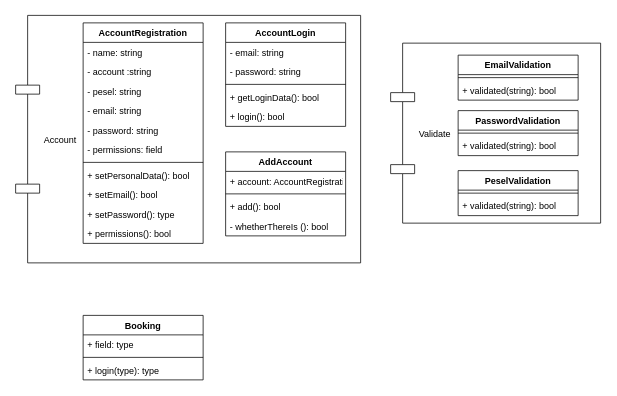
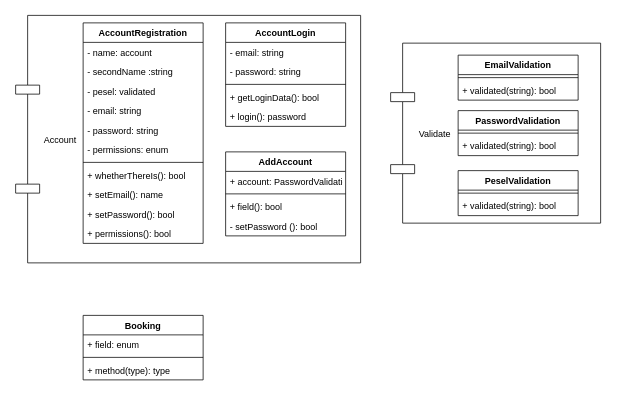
- <mxCell id="5" value="- name: string" style="text;strokeColor=none;fillColor=none;align=left;verticalAlign=top;spacingLeft=4;spacingRight=4;overflow=hidden;rotatable=0;points=[[0,0.5],[1,0.5]];portConstraint=eastwest;" vertex="1" parent="4"><mxGeometry y="26" width="160" height="26" as="geometry" /></mxCell>
+ <mxCell id="5" value="- name: account" style="text;strokeColor=none;fillColor=none;align=left;verticalAlign=top;spacingLeft=4;spacingRight=4;overflow=hidden;rotatable=0;points=[[0,0.5],[1,0.5]];portConstraint=eastwest;" vertex="1" parent="4"><mxGeometry y="26" width="160" height="26" as="geometry" /></mxCell>
- <mxCell id="6" value="- account :string" style="text;strokeColor=none;fillColor=none;align=left;verticalAlign=top;spacingLeft=4;spacingRight=4;overflow=hidden;rotatable=0;points=[[0,0.5],[1,0.5]];portConstraint=eastwest;" vertex="1" parent="4"><mxGeometry y="52" width="160" height="26" as="geometry" /></mxCell>
+ <mxCell id="6" value="- secondName :string" style="text;strokeColor=none;fillColor=none;align=left;verticalAlign=top;spacingLeft=4;spacingRight=4;overflow=hidden;rotatable=0;points=[[0,0.5],[1,0.5]];portConstraint=eastwest;" vertex="1" parent="4"><mxGeometry y="52" width="160" height="26" as="geometry" /></mxCell>
- <mxCell id="7" value="- pesel: string" style="text;strokeColor=none;fillColor=none;align=left;verticalAlign=top;spacingLeft=4;spacingRight=4;overflow=hidden;rotatable=0;points=[[0,0.5],[1,0.5]];portConstraint=eastwest;" vertex="1" parent="4"><mxGeometry y="78" width="160" height="26" as="geometry" /></mxCell>
+ <mxCell id="7" value="- pesel: validated" style="text;strokeColor=none;fillColor=none;align=left;verticalAlign=top;spacingLeft=4;spacingRight=4;overflow=hidden;rotatable=0;points=[[0,0.5],[1,0.5]];portConstraint=eastwest;" vertex="1" parent="4"><mxGeometry y="78" width="160" height="26" as="geometry" /></mxCell>
- <mxCell id="21" value="+ login(): bool" style="text;strokeColor=none;fillColor=none;align=left;verticalAlign=top;spacingLeft=4;spacingRight=4;overflow=hidden;rotatable=0;points=[[0,0.5],[1,0.5]];portConstraint=eastwest;" vertex="1" parent="16"><mxGeometry y="112" width="160" height="26" as="geometry" /></mxCell>
+ <mxCell id="21" value="+ login(): password" style="text;strokeColor=none;fillColor=none;align=left;verticalAlign=top;spacingLeft=4;spacingRight=4;overflow=hidden;rotatable=0;points=[[0,0.5],[1,0.5]];portConstraint=eastwest;" vertex="1" parent="16"><mxGeometry y="112" width="160" height="26" as="geometry" /></mxCell>
- <mxCell id="10" value="- permissions: field" style="text;strokeColor=none;fillColor=none;align=left;verticalAlign=top;spacingLeft=4;spacingRight=4;overflow=hidden;rotatable=0;points=[[0,0.5],[1,0.5]];portConstraint=eastwest;" vertex="1" parent="4"><mxGeometry y="156" width="160" height="26" as="geometry" /></mxCell>
+ <mxCell id="10" value="- permissions: enum" style="text;strokeColor=none;fillColor=none;align=left;verticalAlign=top;spacingLeft=4;spacingRight=4;overflow=hidden;rotatable=0;points=[[0,0.5],[1,0.5]];portConstraint=eastwest;" vertex="1" parent="4"><mxGeometry y="156" width="160" height="26" as="geometry" /></mxCell>
- <mxCell id="12" value="+ setPersonalData(): bool" style="text;strokeColor=none;fillColor=none;align=left;verticalAlign=top;spacingLeft=4;spacingRight=4;overflow=hidden;rotatable=0;points=[[0,0.5],[1,0.5]];portConstraint=eastwest;" vertex="1" parent="4"><mxGeometry y="190" width="160" height="26" as="geometry" /></mxCell>
+ <mxCell id="12" value="+ whetherThereIs(): bool" style="text;strokeColor=none;fillColor=none;align=left;verticalAlign=top;spacingLeft=4;spacingRight=4;overflow=hidden;rotatable=0;points=[[0,0.5],[1,0.5]];portConstraint=eastwest;" vertex="1" parent="4"><mxGeometry y="190" width="160" height="26" as="geometry" /></mxCell>
- <mxCell id="29" value="+ account: AccountRegistration" style="text;strokeColor=none;fillColor=none;align=left;verticalAlign=top;spacingLeft=4;spacingRight=4;overflow=hidden;rotatable=0;points=[[0,0.5],[1,0.5]];portConstraint=eastwest;" vertex="1" parent="28"><mxGeometry y="26" width="160" height="26" as="geometry" /></mxCell>
+ <mxCell id="29" value="+ account: PasswordValidation" style="text;strokeColor=none;fillColor=none;align=left;verticalAlign=top;spacingLeft=4;spacingRight=4;overflow=hidden;rotatable=0;points=[[0,0.5],[1,0.5]];portConstraint=eastwest;" vertex="1" parent="28"><mxGeometry y="26" width="160" height="26" as="geometry" /></mxCell>
- <mxCell id="13" value="+ setEmail(): bool" style="text;strokeColor=none;fillColor=none;align=left;verticalAlign=top;spacingLeft=4;spacingRight=4;overflow=hidden;rotatable=0;points=[[0,0.5],[1,0.5]];portConstraint=eastwest;" vertex="1" parent="4"><mxGeometry y="216" width="160" height="26" as="geometry" /></mxCell>
+ <mxCell id="13" value="+ setEmail(): name" style="text;strokeColor=none;fillColor=none;align=left;verticalAlign=top;spacingLeft=4;spacingRight=4;overflow=hidden;rotatable=0;points=[[0,0.5],[1,0.5]];portConstraint=eastwest;" vertex="1" parent="4"><mxGeometry y="216" width="160" height="26" as="geometry" /></mxCell>
- <mxCell id="31" value="+ add(): bool" style="text;strokeColor=none;fillColor=none;align=left;verticalAlign=top;spacingLeft=4;spacingRight=4;overflow=hidden;rotatable=0;points=[[0,0.5],[1,0.5]];portConstraint=eastwest;" vertex="1" parent="28"><mxGeometry y="60" width="160" height="26" as="geometry" /></mxCell>
+ <mxCell id="31" value="+ field(): bool" style="text;strokeColor=none;fillColor=none;align=left;verticalAlign=top;spacingLeft=4;spacingRight=4;overflow=hidden;rotatable=0;points=[[0,0.5],[1,0.5]];portConstraint=eastwest;" vertex="1" parent="28"><mxGeometry y="60" width="160" height="26" as="geometry" /></mxCell>
- <mxCell id="14" value="+ setPassword(): type" style="text;strokeColor=none;fillColor=none;align=left;verticalAlign=top;spacingLeft=4;spacingRight=4;overflow=hidden;rotatable=0;points=[[0,0.5],[1,0.5]];portConstraint=eastwest;" vertex="1" parent="4"><mxGeometry y="242" width="160" height="26" as="geometry" /></mxCell>
+ <mxCell id="14" value="+ setPassword(): bool" style="text;strokeColor=none;fillColor=none;align=left;verticalAlign=top;spacingLeft=4;spacingRight=4;overflow=hidden;rotatable=0;points=[[0,0.5],[1,0.5]];portConstraint=eastwest;" vertex="1" parent="4"><mxGeometry y="242" width="160" height="26" as="geometry" /></mxCell>
- <mxCell id="32" value="- whetherThereIs (): bool" style="text;strokeColor=none;fillColor=none;align=left;verticalAlign=top;spacingLeft=4;spacingRight=4;overflow=hidden;rotatable=0;points=[[0,0.5],[1,0.5]];portConstraint=eastwest;" vertex="1" parent="28"><mxGeometry y="86" width="160" height="26" as="geometry" /></mxCell>
+ <mxCell id="32" value="- setPassword (): bool" style="text;strokeColor=none;fillColor=none;align=left;verticalAlign=top;spacingLeft=4;spacingRight=4;overflow=hidden;rotatable=0;points=[[0,0.5],[1,0.5]];portConstraint=eastwest;" vertex="1" parent="28"><mxGeometry y="86" width="160" height="26" as="geometry" /></mxCell>
- <mxCell id="37" value="+ field: type" style="text;strokeColor=none;fillColor=none;align=left;verticalAlign=top;spacingLeft=4;spacingRight=4;overflow=hidden;rotatable=0;points=[[0,0.5],[1,0.5]];portConstraint=eastwest;" vertex="1" parent="36"><mxGeometry y="26" width="160" height="26" as="geometry" /></mxCell>
+ <mxCell id="37" value="+ field: enum" style="text;strokeColor=none;fillColor=none;align=left;verticalAlign=top;spacingLeft=4;spacingRight=4;overflow=hidden;rotatable=0;points=[[0,0.5],[1,0.5]];portConstraint=eastwest;" vertex="1" parent="36"><mxGeometry y="26" width="160" height="26" as="geometry" /></mxCell>
- <mxCell id="39" value="+ login(type): type" style="text;strokeColor=none;fillColor=none;align=left;verticalAlign=top;spacingLeft=4;spacingRight=4;overflow=hidden;rotatable=0;points=[[0,0.5],[1,0.5]];portConstraint=eastwest;" vertex="1" parent="36"><mxGeometry y="60" width="160" height="26" as="geometry" /></mxCell>
+ <mxCell id="39" value="+ method(type): type" style="text;strokeColor=none;fillColor=none;align=left;verticalAlign=top;spacingLeft=4;spacingRight=4;overflow=hidden;rotatable=0;points=[[0,0.5],[1,0.5]];portConstraint=eastwest;" vertex="1" parent="36"><mxGeometry y="60" width="160" height="26" as="geometry" /></mxCell>
